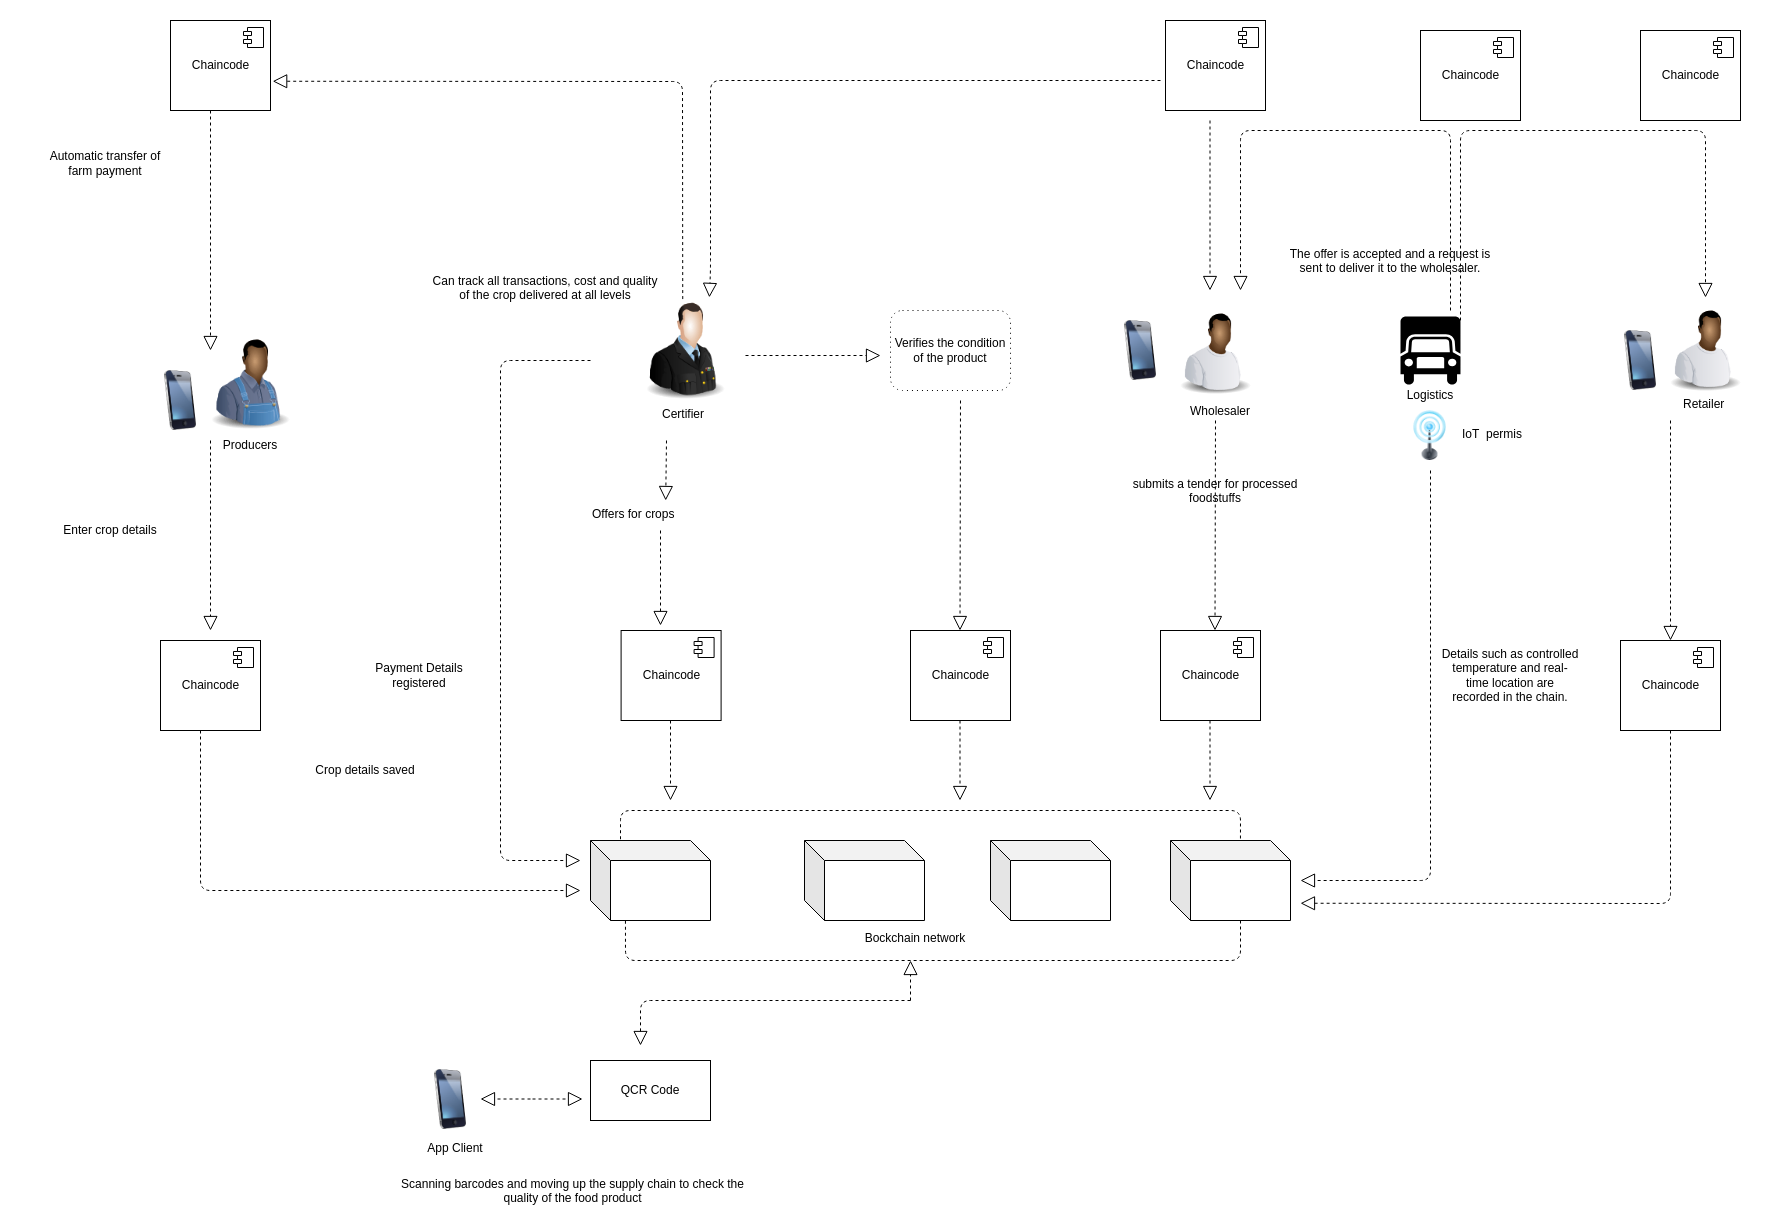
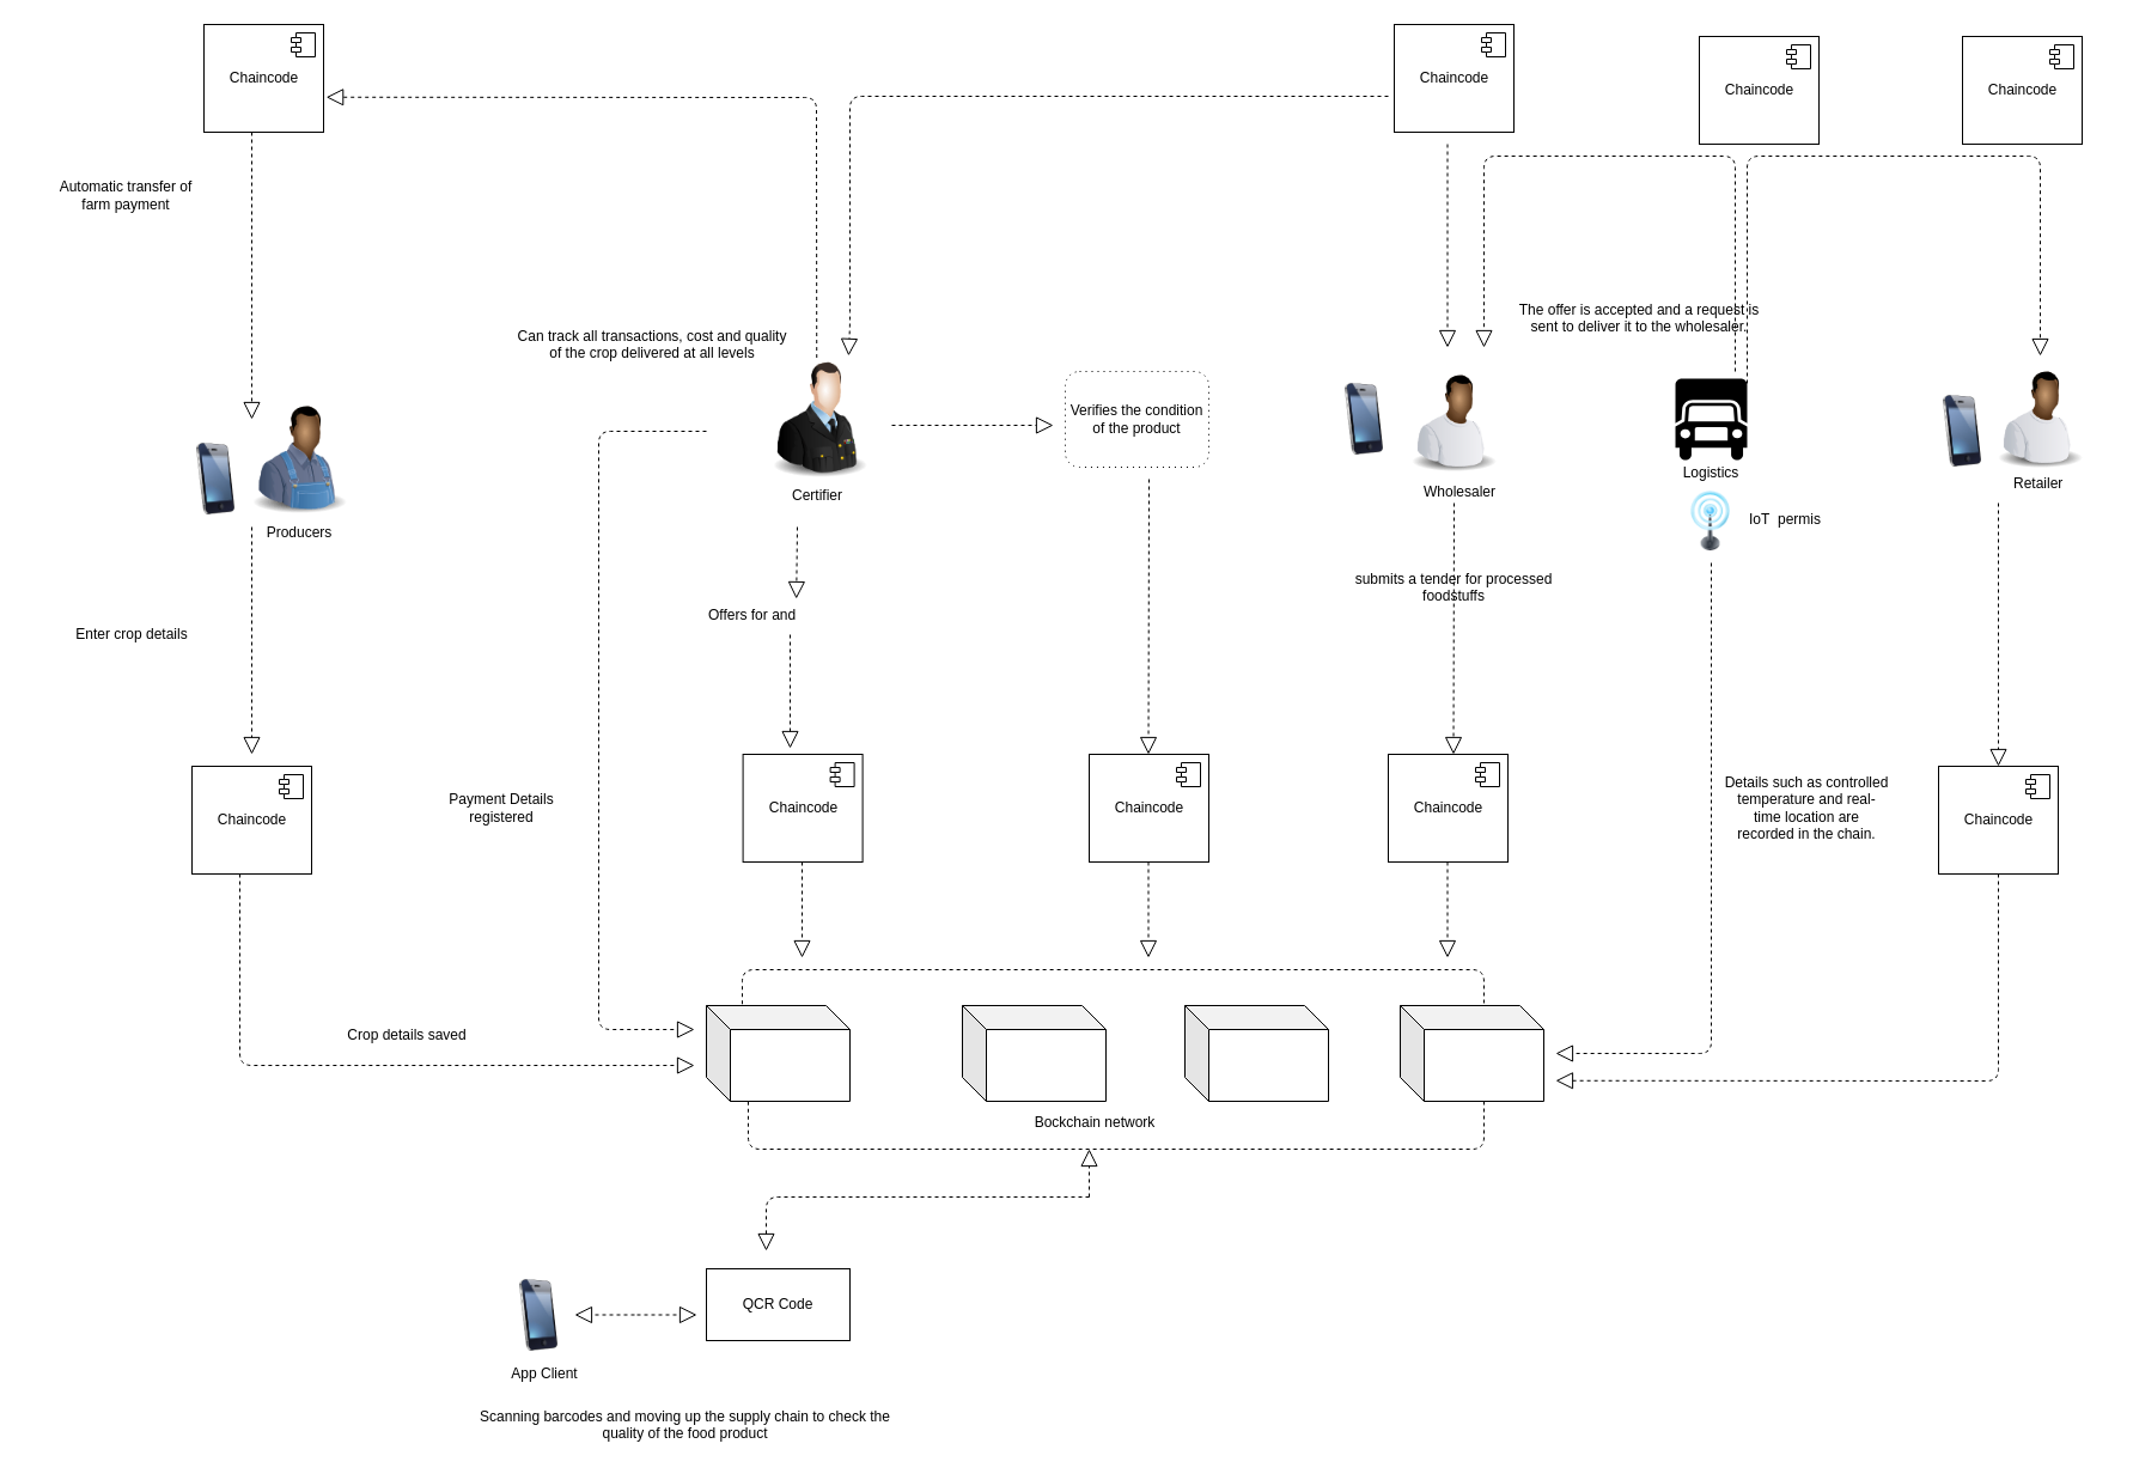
- <mxCell id="58" value="The offer is accepted and a request is sent to deliver it to the wholesaler." style="text;whiteSpace=wrap;html=1;align=center;" parent="1" vertex="1"><mxGeometry x="1280" y="240" width="220" height="30" as="geometry" /></mxCell>
+ <mxCell id="58" value="The offer is accepted and a request is sent to deliver it to the wholesaler." style="text;whiteSpace=wrap;html=1;align=center;" parent="1" vertex="1"><mxGeometry x="1260" y="245" width="220" height="30" as="geometry" /></mxCell>
- <mxCell id="41" value="Offers for crops" style="text;whiteSpace=wrap;html=1;" parent="1" vertex="1"><mxGeometry x="590" y="500" width="150" height="30" as="geometry" /></mxCell>
+ <mxCell id="41" value="Offers for and" style="text;whiteSpace=wrap;html=1;" parent="1" vertex="1"><mxGeometry x="590" y="500" width="150" height="30" as="geometry" /></mxCell>
- <mxCell id="37" value="&lt;div&gt;Crop details saved&lt;/div&gt;" style="text;html=1;strokeColor=none;fillColor=none;align=center;verticalAlign=middle;whiteSpace=wrap;rounded=0;" parent="1" vertex="1"><mxGeometry x="265" y="755" width="200" height="30" as="geometry" /></mxCell>
+ <mxCell id="37" value="&lt;div&gt;Crop details saved&lt;/div&gt;" style="text;html=1;strokeColor=none;fillColor=none;align=center;verticalAlign=middle;whiteSpace=wrap;rounded=0;" parent="1" vertex="1"><mxGeometry x="240" y="850" width="200" height="30" as="geometry" /></mxCell>
